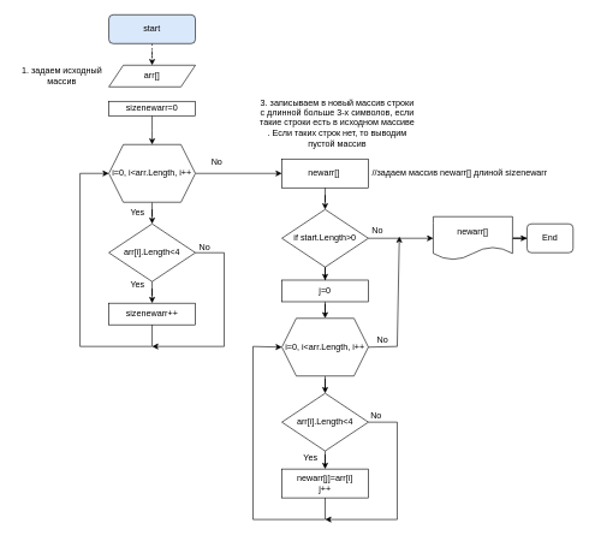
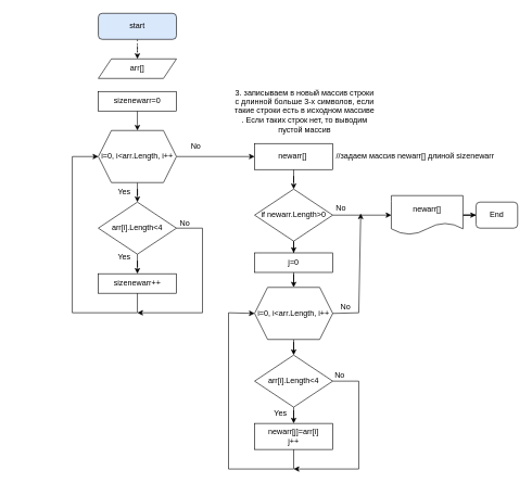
- <mxCell id="38" value="1.&amp;nbsp;&lt;span style=&quot;background-color: initial;&quot;&gt;задаем исходный массив&lt;/span&gt;" style="text;html=1;align=center;verticalAlign=middle;whiteSpace=wrap;rounded=0;" vertex="1" parent="1"><mxGeometry x="20" y="90" width="130" height="30" as="geometry" /></mxCell>
- <mxCell id="6" value="sizenewarr=0" style="rounded=0;whiteSpace=wrap;html=1;" vertex="1" parent="1"><mxGeometry x="150" y="140" width="120" height="20" as="geometry" /></mxCell>
+ <mxCell id="6" value="sizenewarr=0" style="rounded=0;whiteSpace=wrap;html=1;" vertex="1" parent="1"><mxGeometry x="150" y="140" width="120" height="30" as="geometry" /></mxCell>
- <mxCell id="20" value="if start.Length&amp;gt;0" style="rhombus;whiteSpace=wrap;html=1;" vertex="1" parent="1"><mxGeometry x="390" y="290" width="120" height="80" as="geometry" /></mxCell>
+ <mxCell id="20" value="if newarr.Length&amp;gt;0" style="rhombus;whiteSpace=wrap;html=1;" vertex="1" parent="1"><mxGeometry x="390" y="290" width="120" height="80" as="geometry" /></mxCell>
